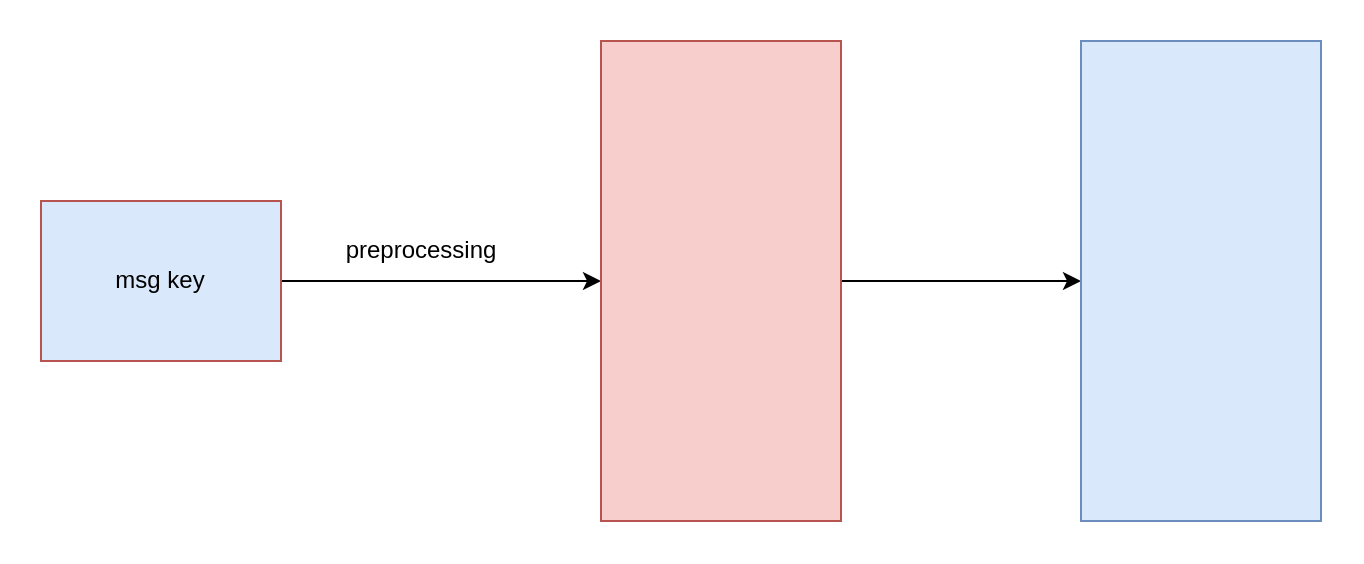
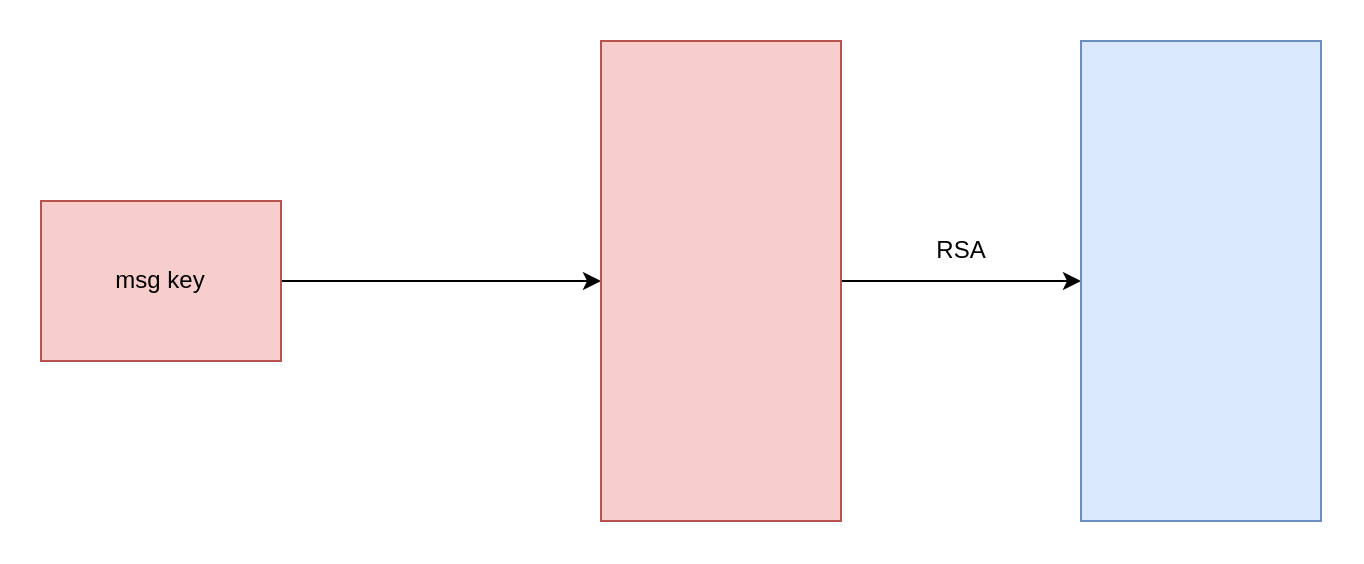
- <mxCell id="7" value="preprocessing" style="text;html=1;align=center;verticalAlign=middle;resizable=0;points=[];autosize=1;strokeColor=none;fillColor=none;" vertex="1" parent="1"><mxGeometry x="160" y="110" width="100" height="30" as="geometry" /></mxCell>
+ <mxCell id="8" value="RSA" style="text;html=1;align=center;verticalAlign=middle;resizable=0;points=[];autosize=1;strokeColor=none;fillColor=none;" vertex="1" parent="1"><mxGeometry x="455" y="110" width="50" height="30" as="geometry" /></mxCell>
- <mxCell id="3" value="msg key" style="rounded=0;whiteSpace=wrap;html=1;fillColor=#dae8fc;strokeColor=#b85450;" vertex="1" parent="1"><mxGeometry x="20" y="100" width="120" height="80" as="geometry" /></mxCell>
+ <mxCell id="3" value="msg key" style="rounded=0;whiteSpace=wrap;html=1;fillColor=#f8cecc;strokeColor=#b85450;" vertex="1" parent="1"><mxGeometry x="20" y="100" width="120" height="80" as="geometry" /></mxCell>
